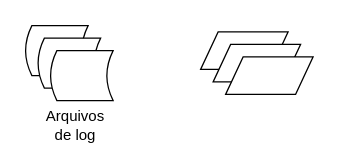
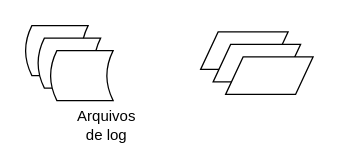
- <mxCell id="5" value="Arquivos de log" style="text;html=1;strokeColor=none;fillColor=none;align=center;verticalAlign=middle;whiteSpace=wrap;rounded=0;" vertex="1" parent="1"><mxGeometry x="40" y="90" width="40" height="20" as="geometry" /></mxCell>
+ <mxCell id="5" value="Arquivos de log" style="text;html=1;strokeColor=none;fillColor=none;align=center;verticalAlign=middle;whiteSpace=wrap;rounded=0;" vertex="1" parent="1"><mxGeometry x="65" y="90" width="40" height="20" as="geometry" /></mxCell>
